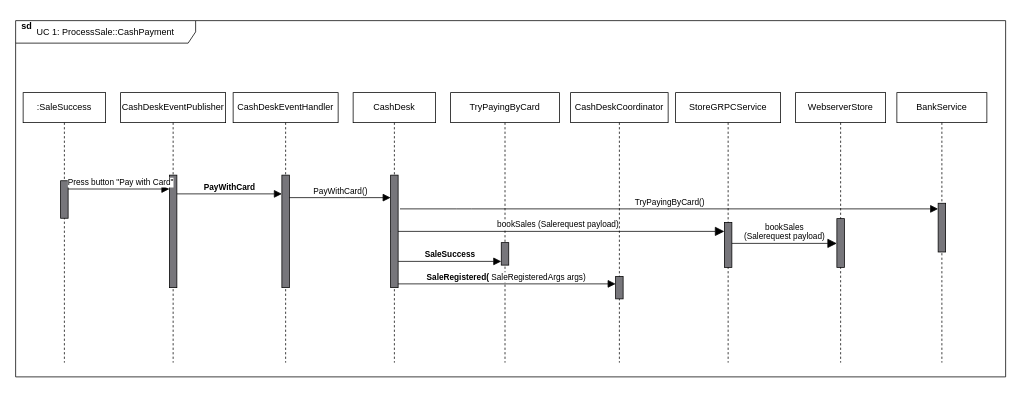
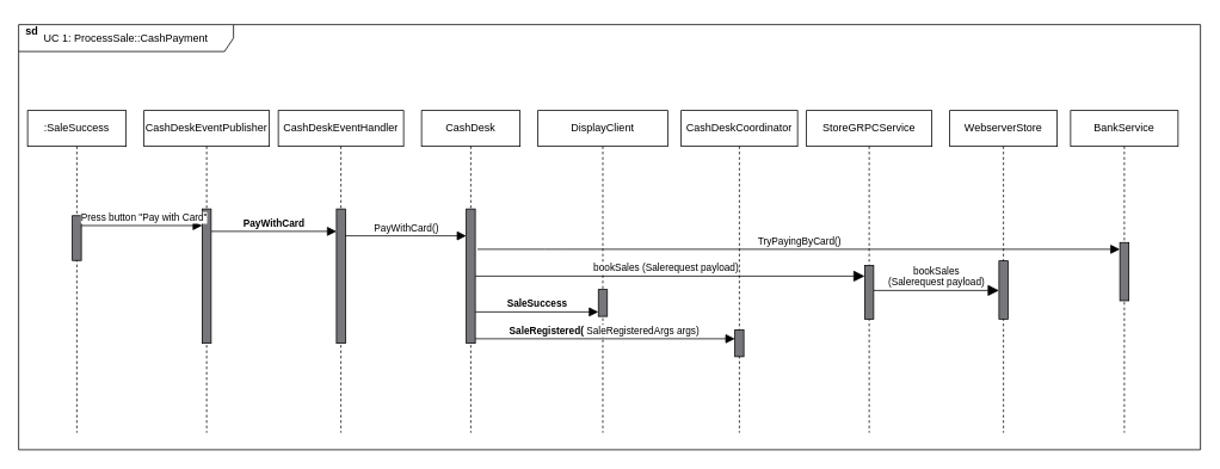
- <mxCell id="4" value="TryPayingByCard" style="shape=umlLifeline;perimeter=lifelinePerimeter;whiteSpace=wrap;html=1;container=1;collapsible=0;recursiveResize=0;outlineConnect=0;" vertex="1" parent="1"><mxGeometry x="600" y="123" width="145" height="360" as="geometry" /></mxCell>
+ <mxCell id="4" value="DisplayClient" style="shape=umlLifeline;perimeter=lifelinePerimeter;whiteSpace=wrap;html=1;container=1;collapsible=0;recursiveResize=0;outlineConnect=0;" vertex="1" parent="1"><mxGeometry x="600" y="123" width="145" height="360" as="geometry" /></mxCell>
